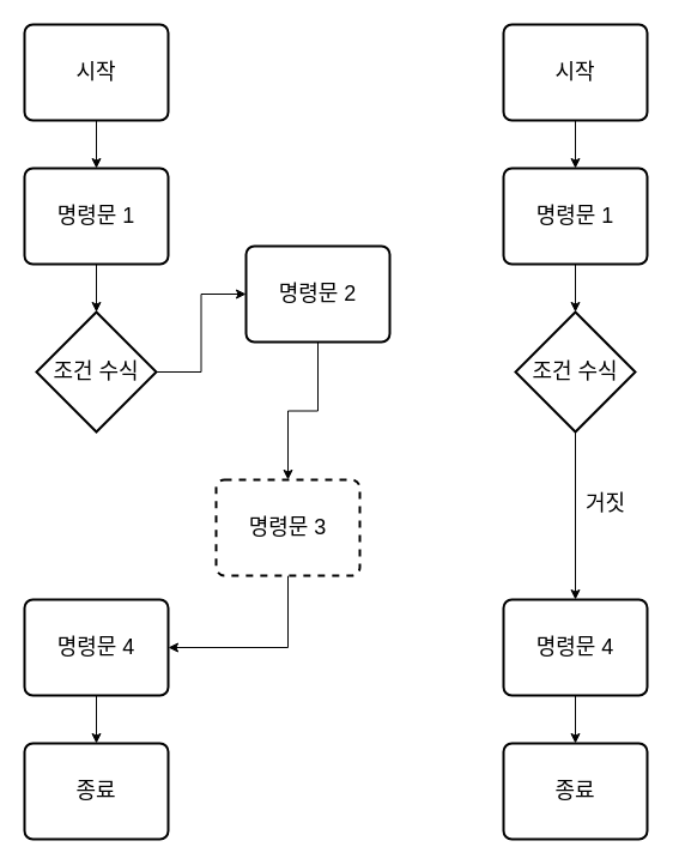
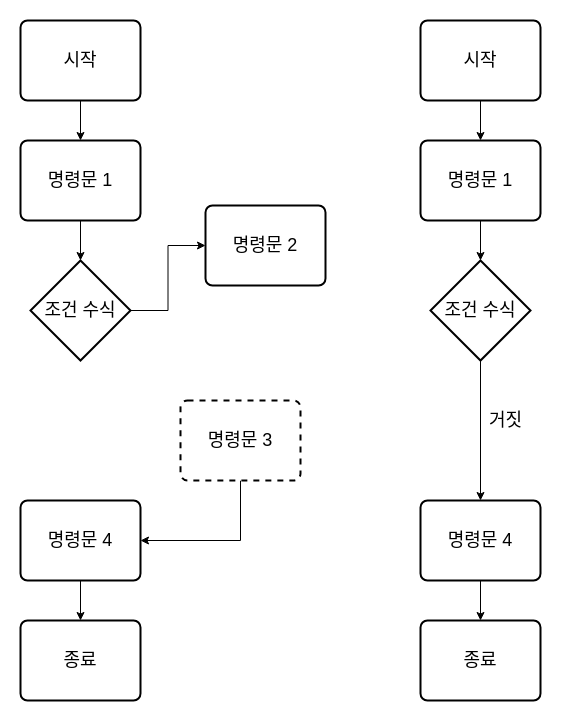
- <mxCell id="9" style="edgeStyle=orthogonalEdgeStyle;rounded=0;orthogonalLoop=1;jettySize=auto;html=1;exitX=0.5;exitY=1;exitDx=0;exitDy=0;entryX=0.5;entryY=0;entryDx=0;entryDy=0;" edge="1" parent="2" source="10" target="12"><mxGeometry relative="1" as="geometry" /></mxCell>
